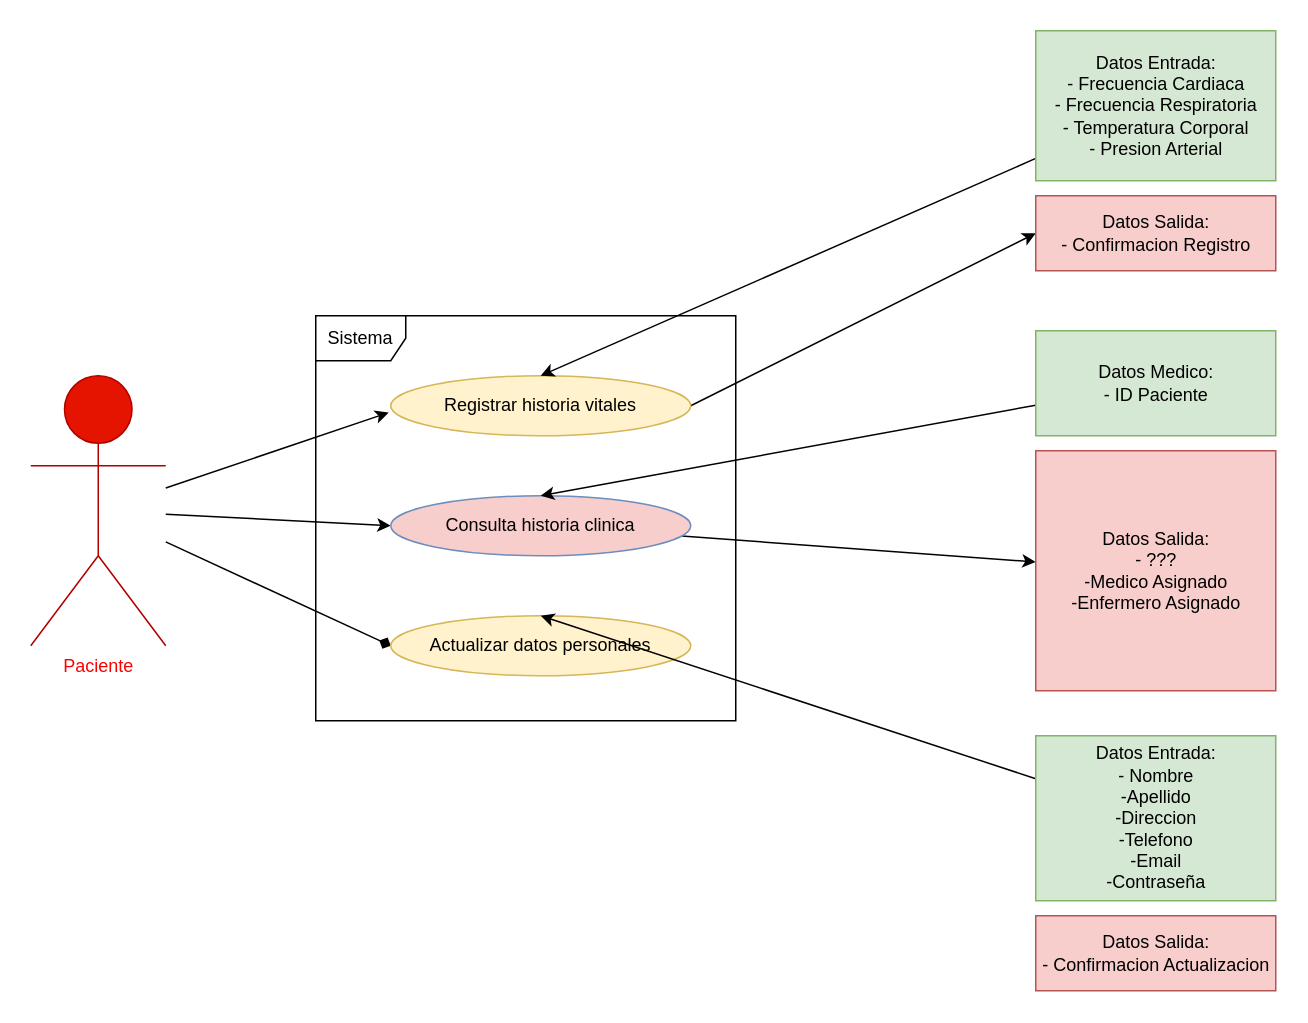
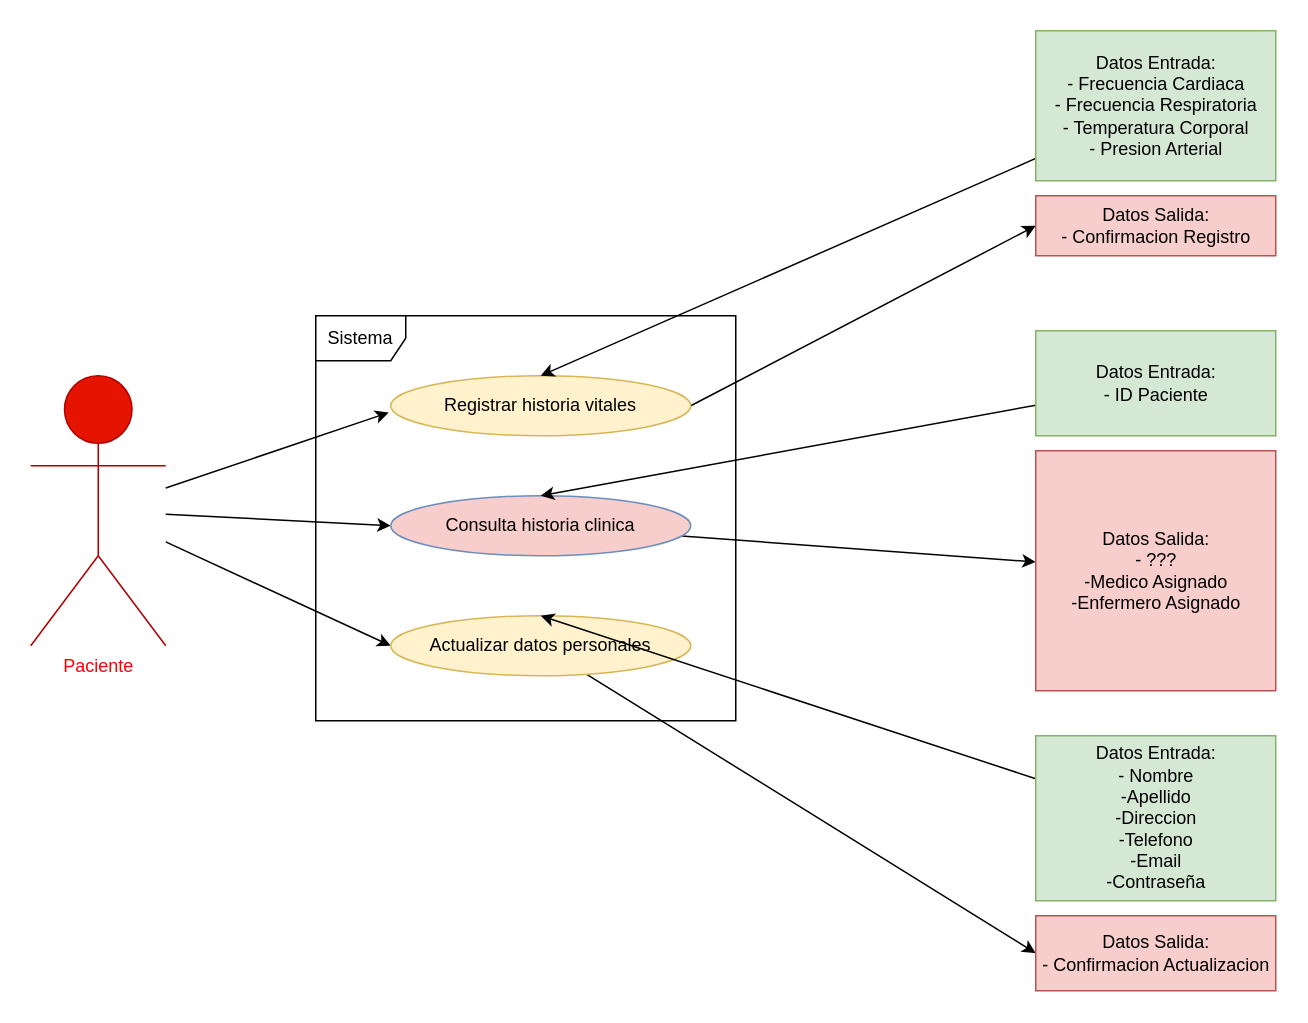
- <mxCell id="20" value="Datos Salida:&lt;br&gt;- Confirmacion Registro" style="html=1;fillColor=#f8cecc;strokeColor=#b85450;" vertex="1" parent="1"><mxGeometry x="690" y="130" width="160" height="50" as="geometry" /></mxCell>
+ <mxCell id="20" value="Datos Salida:&lt;br&gt;- Confirmacion Registro" style="html=1;fillColor=#f8cecc;strokeColor=#b85450;" vertex="1" parent="1"><mxGeometry x="690" y="130" width="160" height="40" as="geometry" /></mxCell>
- <mxCell id="17" value="Datos Medico:&lt;br&gt;- ID Paciente" style="html=1;fillColor=#d5e8d4;strokeColor=#82b366;" vertex="1" parent="1"><mxGeometry x="690" y="220" width="160" height="70" as="geometry" /></mxCell>
+ <mxCell id="17" value="Datos Entrada:&lt;br&gt;- ID Paciente" style="html=1;fillColor=#d5e8d4;strokeColor=#82b366;" vertex="1" parent="1"><mxGeometry x="690" y="220" width="160" height="70" as="geometry" /></mxCell>
- <mxCell id="5" style="rounded=0;orthogonalLoop=1;jettySize=auto;html=1;entryX=0;entryY=0.5;entryDx=0;entryDy=0;endArrow=diamond;" edge="1" parent="1" source="7" target="13"><mxGeometry relative="1" as="geometry" /></mxCell>
+ <mxCell id="5" style="rounded=0;orthogonalLoop=1;jettySize=auto;html=1;entryX=0;entryY=0.5;entryDx=0;entryDy=0;" edge="1" parent="1" source="7" target="13"><mxGeometry relative="1" as="geometry" /></mxCell>
+ <mxCell id="12" style="edgeStyle=none;rounded=0;orthogonalLoop=1;jettySize=auto;html=1;entryX=0;entryY=0.5;entryDx=0;entryDy=0;" edge="1" parent="1" source="13" target="22"><mxGeometry relative="1" as="geometry" /></mxCell>
